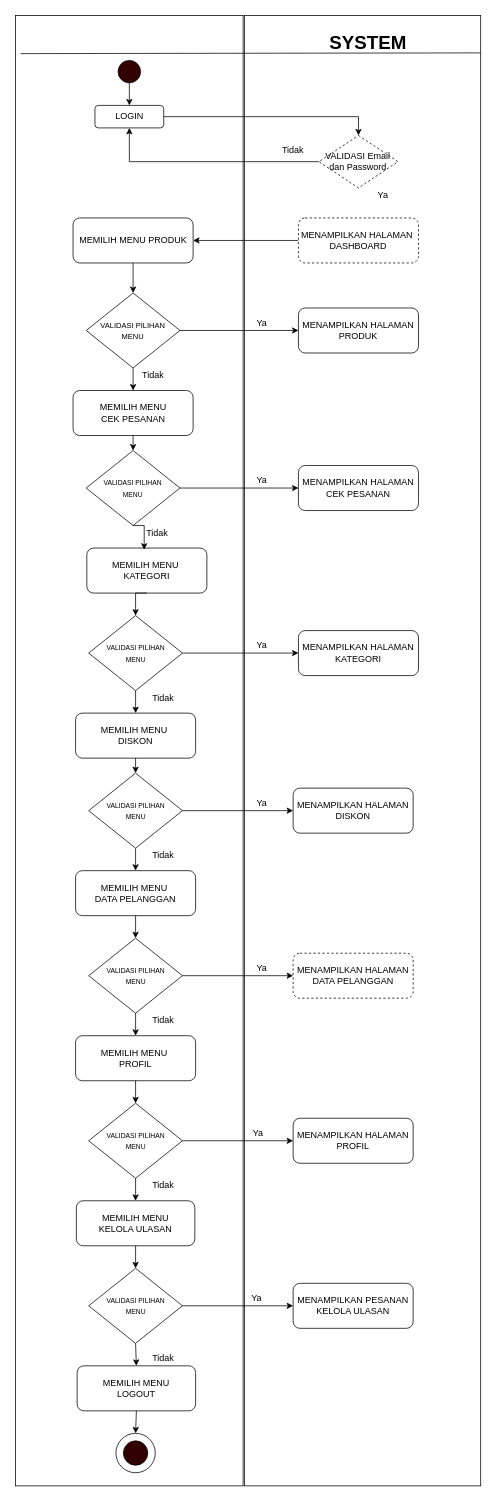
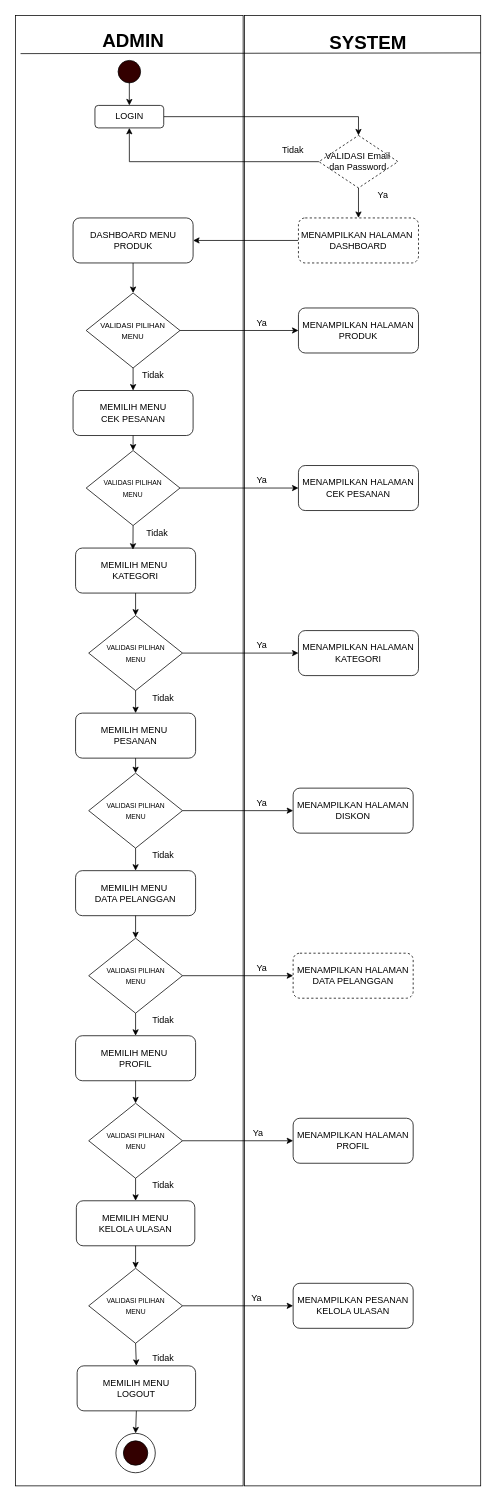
+ <mxCell id="5" value="&lt;font style=&quot;font-size: 25px;&quot;&gt;&lt;b&gt;ADMIN&lt;/b&gt;&lt;/font&gt;" style="text;html=1;align=center;verticalAlign=middle;whiteSpace=wrap;rounded=0;movable=1;resizable=1;rotatable=1;deletable=1;editable=1;locked=0;connectable=1;" vertex="1" parent="1"><mxGeometry x="146.66" y="37.08" width="60" height="30" as="geometry" /></mxCell>
+ <mxCell id="15" value="" style="edgeStyle=orthogonalEdgeStyle;rounded=0;orthogonalLoop=1;jettySize=auto;html=1;exitX=0.5;exitY=1;exitDx=0;exitDy=0;entryX=0.5;entryY=0;entryDx=0;entryDy=0;" edge="1" parent="1" source="11" target="14"><mxGeometry relative="1" as="geometry"><mxPoint x="500" y="580" as="sourcePoint" /><mxPoint x="500" y="630" as="targetPoint" /></mxGeometry></mxCell>
- <mxCell id="17" value="MEMILIH MENU PRODUK" style="rounded=1;whiteSpace=wrap;html=1;" vertex="1" parent="1"><mxGeometry x="96.66" y="290" width="160" height="60" as="geometry" /></mxCell>
+ <mxCell id="17" value="DASHBOARD MENU PRODUK" style="rounded=1;whiteSpace=wrap;html=1;" vertex="1" parent="1"><mxGeometry x="96.66" y="290" width="160" height="60" as="geometry" /></mxCell>
- <mxCell id="30" value="MEMILIH MENU&amp;nbsp;&lt;div&gt;KATEGORI&lt;/div&gt;" style="rounded=1;whiteSpace=wrap;html=1;" vertex="1" parent="1"><mxGeometry x="115" y="730" width="160" height="60" as="geometry" /></mxCell>
+ <mxCell id="30" value="MEMILIH MENU&amp;nbsp;&lt;div&gt;KATEGORI&lt;/div&gt;" style="rounded=1;whiteSpace=wrap;html=1;" vertex="1" parent="1"><mxGeometry x="100" y="730" width="160" height="60" as="geometry" /></mxCell>
- <mxCell id="36" value="MEMILIH MENU&amp;nbsp;&lt;div&gt;DISKON&lt;/div&gt;" style="rounded=1;whiteSpace=wrap;html=1;" vertex="1" parent="1"><mxGeometry x="100" y="950" width="160" height="60" as="geometry" /></mxCell>
+ <mxCell id="36" value="MEMILIH MENU&amp;nbsp;&lt;div&gt;PESANAN&lt;/div&gt;" style="rounded=1;whiteSpace=wrap;html=1;" vertex="1" parent="1"><mxGeometry x="100" y="950" width="160" height="60" as="geometry" /></mxCell>
